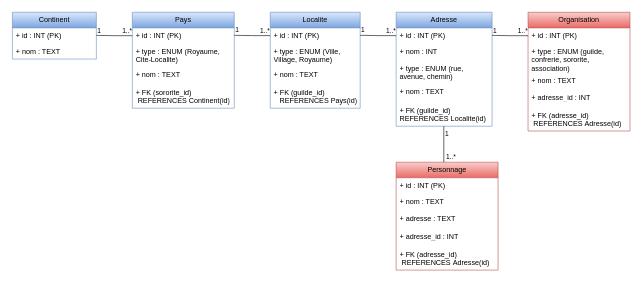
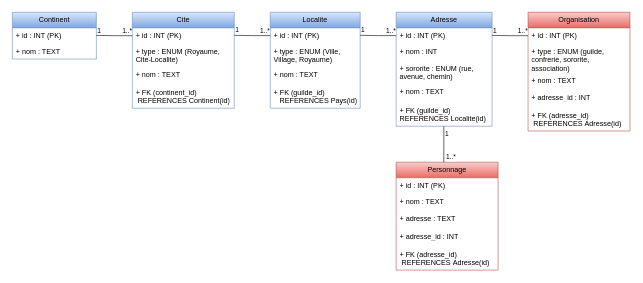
- <mxCell id="5" value="Pays" style="swimlane;fontStyle=0;childLayout=stackLayout;horizontal=1;startSize=26;fillColor=#dae8fc;horizontalStack=0;resizeParent=1;resizeParentMax=0;resizeLast=0;collapsible=1;marginBottom=0;whiteSpace=wrap;html=1;strokeColor=#6c8ebf;gradientColor=#7ea6e0;" parent="1" vertex="1"><mxGeometry x="220" y="20" width="170" height="160" as="geometry" /></mxCell>
+ <mxCell id="5" value="Cite" style="swimlane;fontStyle=0;childLayout=stackLayout;horizontal=1;startSize=26;fillColor=#dae8fc;horizontalStack=0;resizeParent=1;resizeParentMax=0;resizeLast=0;collapsible=1;marginBottom=0;whiteSpace=wrap;html=1;strokeColor=#6c8ebf;gradientColor=#7ea6e0;" parent="1" vertex="1"><mxGeometry x="220" y="20" width="170" height="160" as="geometry" /></mxCell>
- <mxCell id="24" value="+ type : ENUM (rue, avenue, chemin)" style="text;strokeColor=none;fillColor=none;align=left;verticalAlign=top;spacingLeft=4;spacingRight=4;overflow=hidden;rotatable=0;points=[[0,0.5],[1,0.5]];portConstraint=eastwest;whiteSpace=wrap;html=1;" parent="21" vertex="1"><mxGeometry y="80" width="160" height="38" as="geometry" /></mxCell>
+ <mxCell id="24" value="+ sororite : ENUM (rue, avenue, chemin)" style="text;strokeColor=none;fillColor=none;align=left;verticalAlign=top;spacingLeft=4;spacingRight=4;overflow=hidden;rotatable=0;points=[[0,0.5],[1,0.5]];portConstraint=eastwest;whiteSpace=wrap;html=1;" parent="21" vertex="1"><mxGeometry y="80" width="160" height="38" as="geometry" /></mxCell>
- <mxCell id="9" value="+ FK (sororite_id)&amp;nbsp;&lt;div&gt;&amp;nbsp;&lt;span style=&quot;background-color: transparent; color: light-dark(rgb(0, 0, 0), rgb(255, 255, 255));&quot;&gt;REFERENCES&amp;nbsp;&lt;/span&gt;&lt;span style=&quot;background-color: transparent; color: light-dark(rgb(0, 0, 0), rgb(255, 255, 255));&quot;&gt;Continent(id)&lt;/span&gt;&lt;/div&gt;" style="text;strokeColor=none;fillColor=none;align=left;verticalAlign=top;spacingLeft=4;spacingRight=4;overflow=hidden;rotatable=0;points=[[0,0.5],[1,0.5]];portConstraint=eastwest;whiteSpace=wrap;html=1;" parent="5" vertex="1"><mxGeometry y="120" width="170" height="40" as="geometry" /></mxCell>
+ <mxCell id="9" value="+ FK (continent_id)&amp;nbsp;&lt;div&gt;&amp;nbsp;&lt;span style=&quot;background-color: transparent; color: light-dark(rgb(0, 0, 0), rgb(255, 255, 255));&quot;&gt;REFERENCES&amp;nbsp;&lt;/span&gt;&lt;span style=&quot;background-color: transparent; color: light-dark(rgb(0, 0, 0), rgb(255, 255, 255));&quot;&gt;Continent(id)&lt;/span&gt;&lt;/div&gt;" style="text;strokeColor=none;fillColor=none;align=left;verticalAlign=top;spacingLeft=4;spacingRight=4;overflow=hidden;rotatable=0;points=[[0,0.5],[1,0.5]];portConstraint=eastwest;whiteSpace=wrap;html=1;" parent="5" vertex="1"><mxGeometry y="120" width="170" height="40" as="geometry" /></mxCell>
